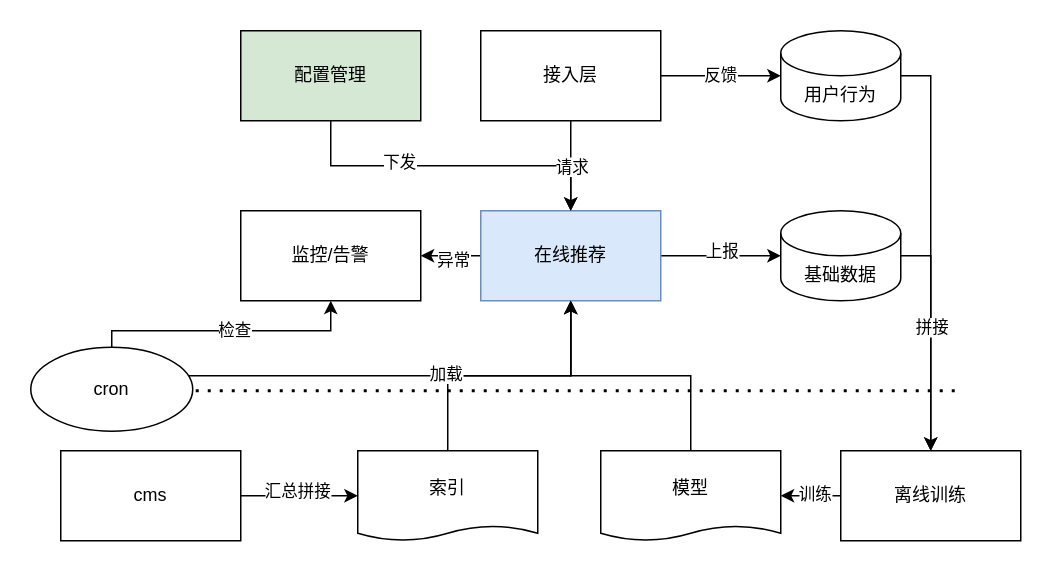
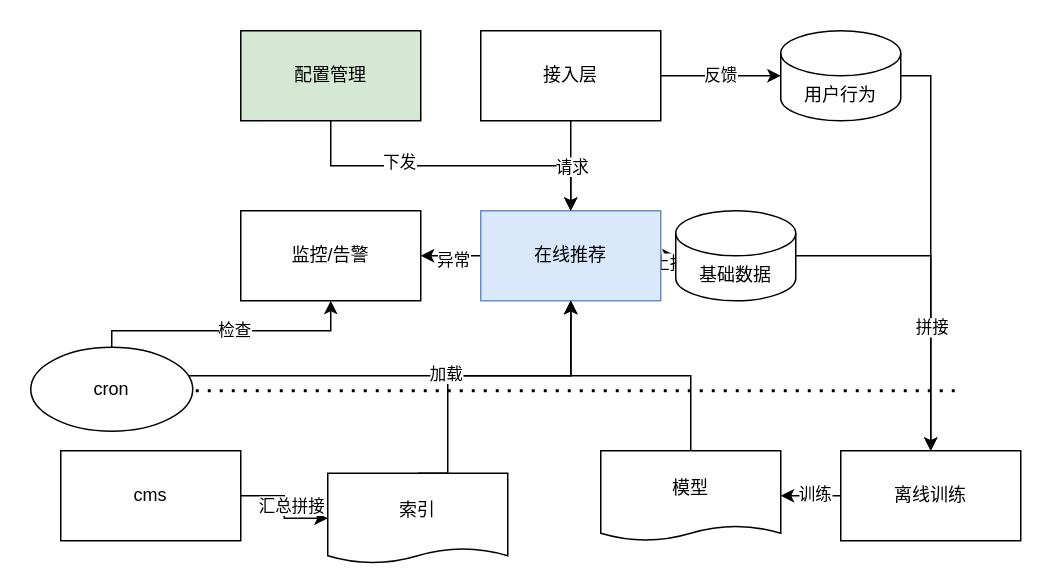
- <mxCell id="18" value="基础数据" style="shape=cylinder3;whiteSpace=wrap;html=1;boundedLbl=1;backgroundOutline=1;size=15;" parent="1" vertex="1"><mxGeometry x="520" y="140" width="80" height="60" as="geometry" /></mxCell>
+ <mxCell id="18" value="基础数据" style="shape=cylinder3;whiteSpace=wrap;html=1;boundedLbl=1;backgroundOutline=1;size=15;" parent="1" vertex="1"><mxGeometry x="450" y="140" width="80" height="60" as="geometry" /></mxCell>
- <mxCell id="14" value="索引" style="shape=document;whiteSpace=wrap;html=1;boundedLbl=1;size=0.167;" parent="1" vertex="1"><mxGeometry x="238" y="300" width="120" height="60" as="geometry" /></mxCell>
+ <mxCell id="14" value="索引" style="shape=document;whiteSpace=wrap;html=1;boundedLbl=1;size=0.167;" parent="1" vertex="1"><mxGeometry x="218" y="315" width="120" height="60" as="geometry" /></mxCell>
